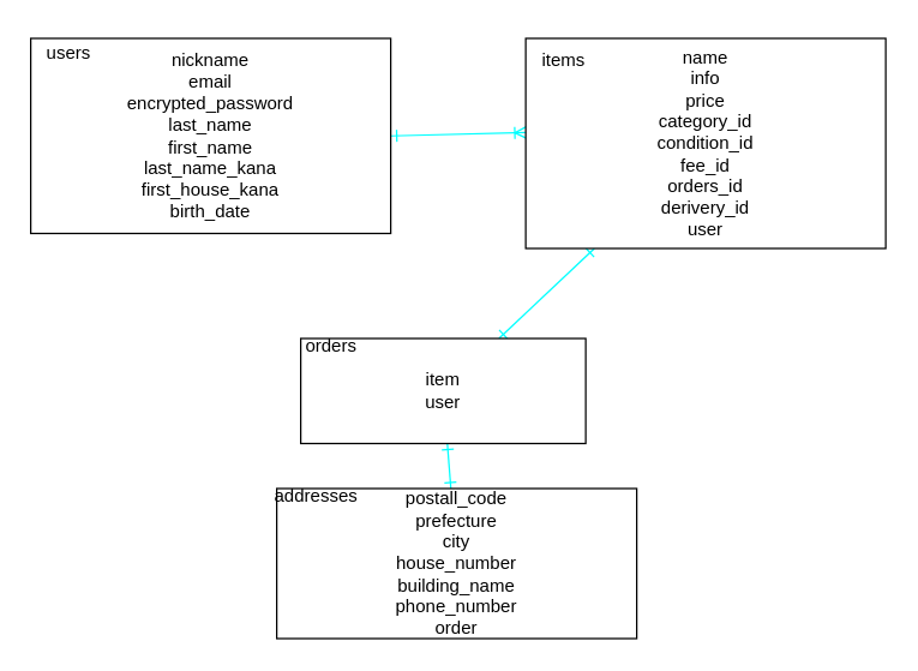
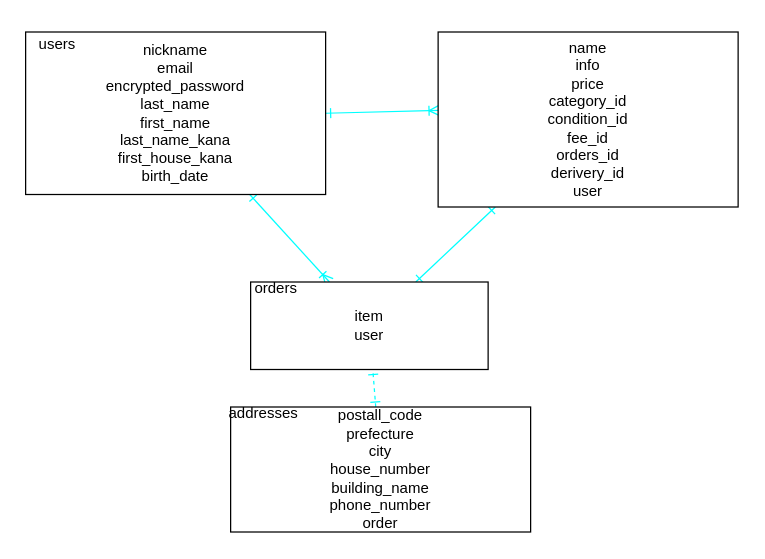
- <mxCell id="11" value="items" style="text;html=1;align=center;verticalAlign=middle;resizable=0;points=[];autosize=1;strokeColor=none;fillColor=none;" vertex="1" parent="1"><mxGeometry x="350" y="25" width="50" height="30" as="geometry" /></mxCell>
+ <mxCell id="2" value="" style="edgeStyle=none;html=1;startArrow=ERone;startFill=0;endArrow=ERoneToMany;endFill=0;strokeColor=#00FFFF;" edge="1" parent="1" source="4" target="9"><mxGeometry relative="1" as="geometry" /></mxCell>
- <mxCell id="7" value="" style="edgeStyle=none;html=1;startArrow=ERone;startFill=0;endArrow=ERone;endFill=0;strokeColor=#00FFFF;" edge="1" parent="1" source="8" target="9"><mxGeometry relative="1" as="geometry" /></mxCell>
+ <mxCell id="7" value="" style="edgeStyle=none;html=1;startArrow=ERone;startFill=0;endArrow=ERone;endFill=0;strokeColor=#00FFFF;dashed=1;" edge="1" parent="1" source="8" target="9"><mxGeometry relative="1" as="geometry" /></mxCell>
